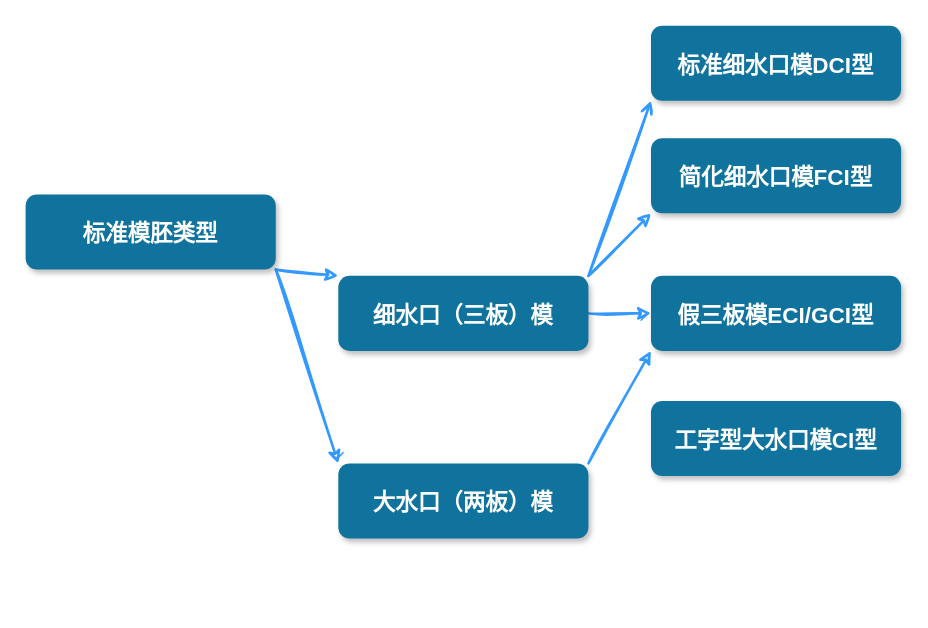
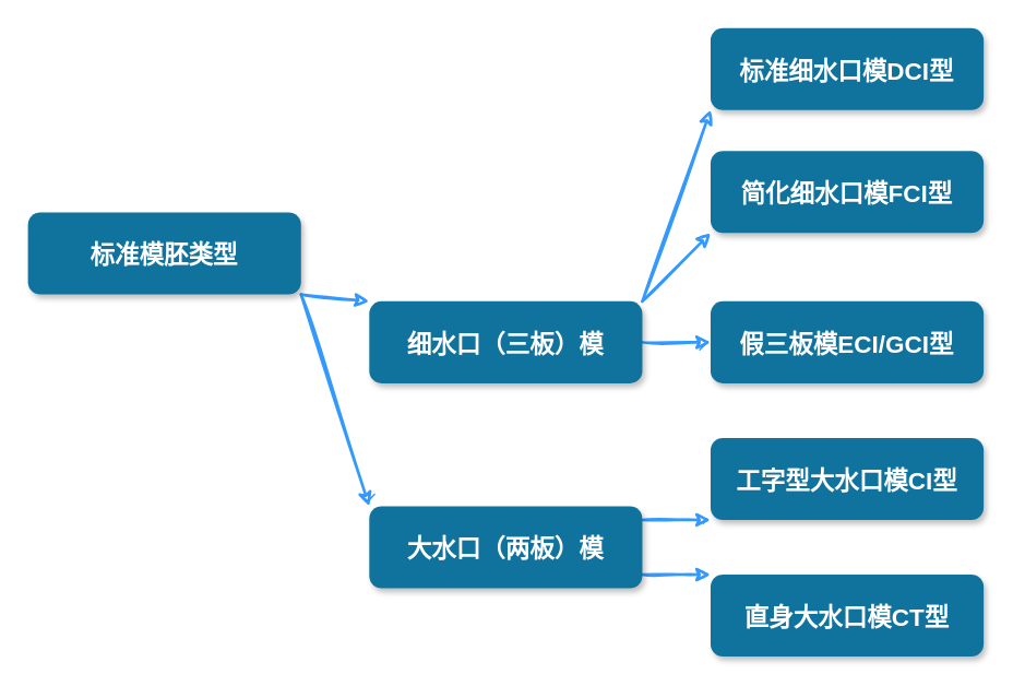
- <mxCell id="9" style="edgeStyle=orthogonalEdgeStyle;rounded=1;sketch=1;orthogonalLoop=1;jettySize=auto;html=1;exitDx=0;exitDy=0;entryDx=0;entryDy=0;strokeColor=#3399FF;strokeWidth=2;fontSize=18;noEdgeStyle=1;orthogonal=1;endArrow=open;" edge="1" parent="1" source="12" target="13"><mxGeometry relative="1" as="geometry" /></mxCell>
+ <mxCell id="9" style="edgeStyle=orthogonalEdgeStyle;rounded=1;sketch=1;orthogonalLoop=1;jettySize=auto;html=1;exitDx=0;exitDy=0;entryDx=0;entryDy=0;strokeColor=#3399FF;strokeWidth=2;fontSize=18;noEdgeStyle=1;orthogonal=1;" edge="1" parent="1" source="12" target="13"><mxGeometry relative="1" as="geometry" /></mxCell>
- <mxCell id="5" style="edgeStyle=orthogonalEdgeStyle;rounded=1;sketch=1;orthogonalLoop=1;jettySize=auto;html=1;exitDx=0;exitDy=0;strokeColor=#3399FF;strokeWidth=2;fontSize=18;noEdgeStyle=1;orthogonal=1;" edge="1" parent="1" source="7" target="16"><mxGeometry relative="1" as="geometry" /></mxCell>
+ <mxCell id="5" style="edgeStyle=orthogonalEdgeStyle;rounded=1;sketch=1;orthogonalLoop=1;jettySize=auto;html=1;exitDx=0;exitDy=0;entryDx=0;entryDy=0;strokeColor=#3399FF;strokeWidth=2;fontSize=18;noEdgeStyle=1;orthogonal=1;" edge="1" parent="1" source="7" target="8"><mxGeometry relative="1" as="geometry" /></mxCell>
+ <mxCell id="6" style="edgeStyle=orthogonalEdgeStyle;rounded=1;sketch=1;orthogonalLoop=1;jettySize=auto;html=1;exitDx=0;exitDy=0;entryDx=0;entryDy=0;strokeColor=#3399FF;strokeWidth=2;fontSize=18;noEdgeStyle=1;orthogonal=1;" edge="1" parent="1" source="7" target="14"><mxGeometry relative="1" as="geometry" /></mxCell>
+ <mxCell id="14" value="直身大水口模CT型" style="rounded=1;fillColor=#10739E;strokeColor=none;shadow=1;gradientColor=none;fontStyle=1;fontColor=#FFFFFF;fontSize=18;" vertex="1" parent="1"><mxGeometry x="520" y="420" width="200" height="60" as="geometry" /></mxCell>
